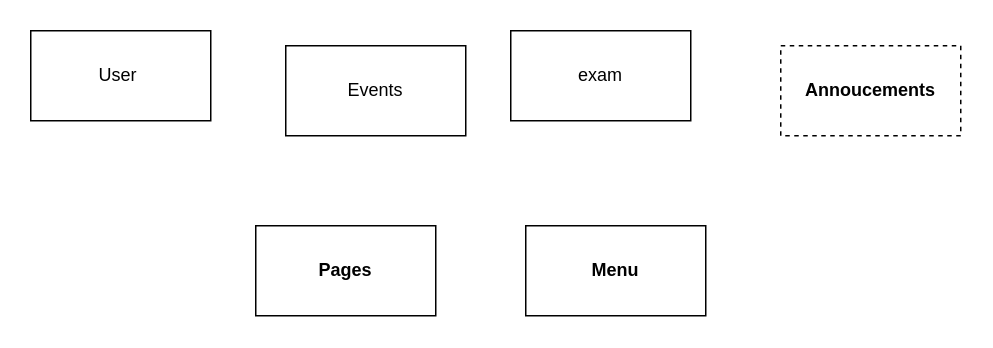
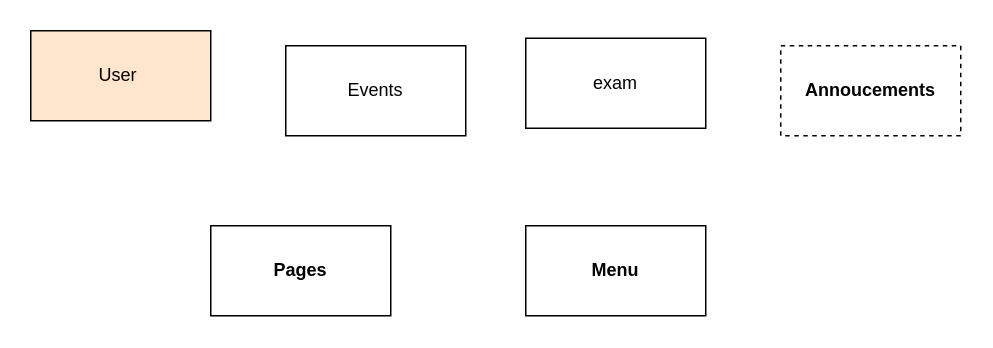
- <mxCell id="2" value="User&amp;nbsp;" style="rounded=0;whiteSpace=wrap;html=1;" parent="1" vertex="1"><mxGeometry x="20" y="20" width="120" height="60" as="geometry" /></mxCell>
+ <mxCell id="2" value="User&amp;nbsp;" style="rounded=0;whiteSpace=wrap;html=1;fillColor=#ffe6cc;" parent="1" vertex="1"><mxGeometry x="20" y="20" width="120" height="60" as="geometry" /></mxCell>
- <mxCell id="4" value="exam" style="rounded=0;whiteSpace=wrap;html=1;" parent="1" vertex="1"><mxGeometry x="340" y="20" width="120" height="60" as="geometry" /></mxCell>
+ <mxCell id="4" value="exam" style="rounded=0;whiteSpace=wrap;html=1;" parent="1" vertex="1"><mxGeometry x="350" y="25" width="120" height="60" as="geometry" /></mxCell>
- <mxCell id="6" value="Pages" style="rounded=0;whiteSpace=wrap;html=1;fontStyle=1" parent="1" vertex="1"><mxGeometry x="170" y="150" width="120" height="60" as="geometry" /></mxCell>
+ <mxCell id="6" value="Pages" style="rounded=0;whiteSpace=wrap;html=1;fontStyle=1" parent="1" vertex="1"><mxGeometry x="140" y="150" width="120" height="60" as="geometry" /></mxCell>
